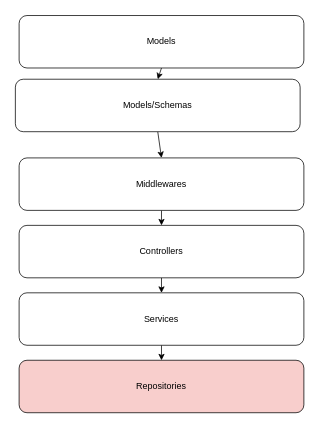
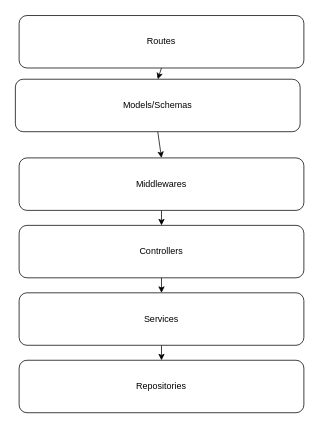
- <mxCell id="3" value="Models" style="rounded=1;whiteSpace=wrap;html=1;" vertex="1" parent="1"><mxGeometry x="25" y="20" width="380" height="70" as="geometry" /></mxCell>
+ <mxCell id="3" value="Routes" style="rounded=1;whiteSpace=wrap;html=1;" vertex="1" parent="1"><mxGeometry x="25" y="20" width="380" height="70" as="geometry" /></mxCell>
- <mxCell id="10" value="Repositories" style="rounded=1;whiteSpace=wrap;html=1;fillColor=#f8cecc;" vertex="1" parent="1"><mxGeometry x="25" y="480" width="380" height="70" as="geometry" /></mxCell>
+ <mxCell id="10" value="Repositories" style="rounded=1;whiteSpace=wrap;html=1;" vertex="1" parent="1"><mxGeometry x="25" y="480" width="380" height="70" as="geometry" /></mxCell>
